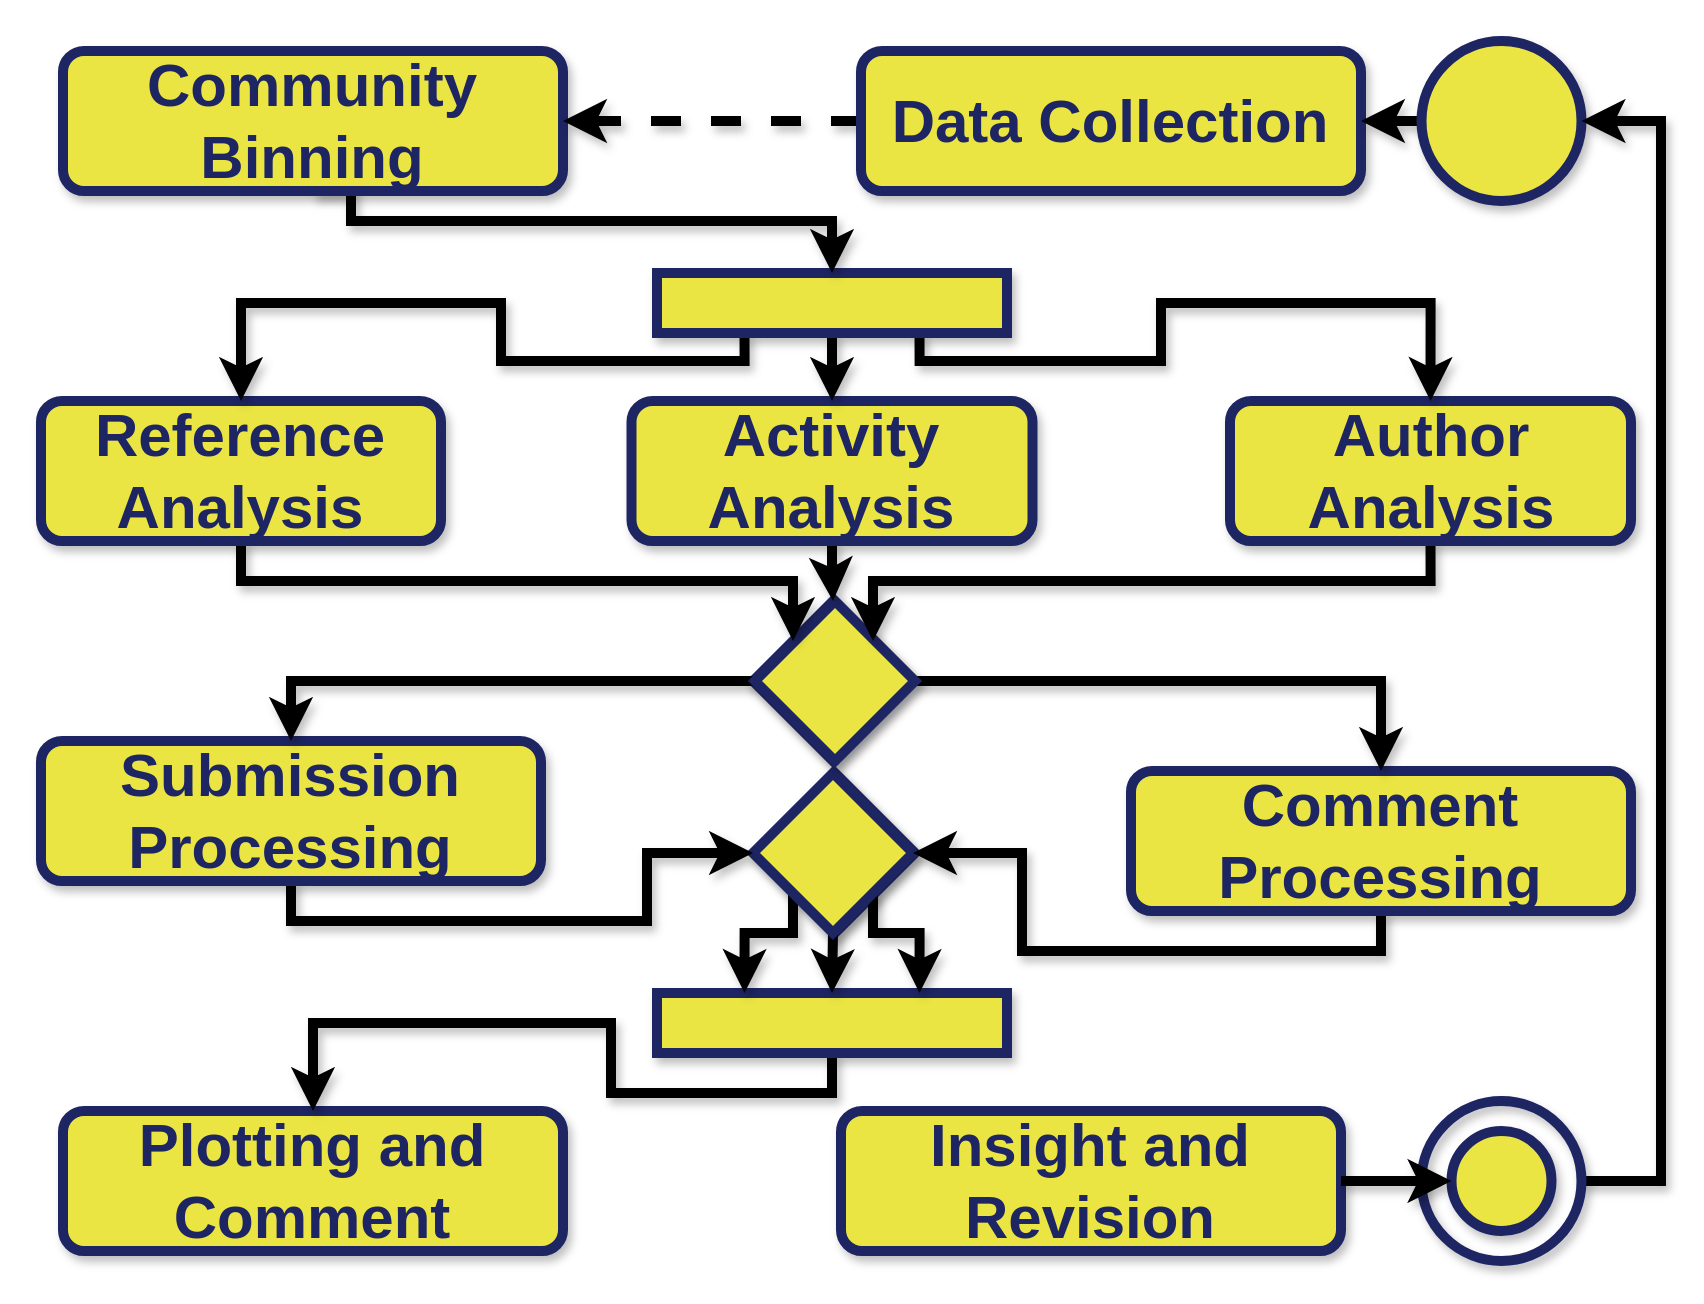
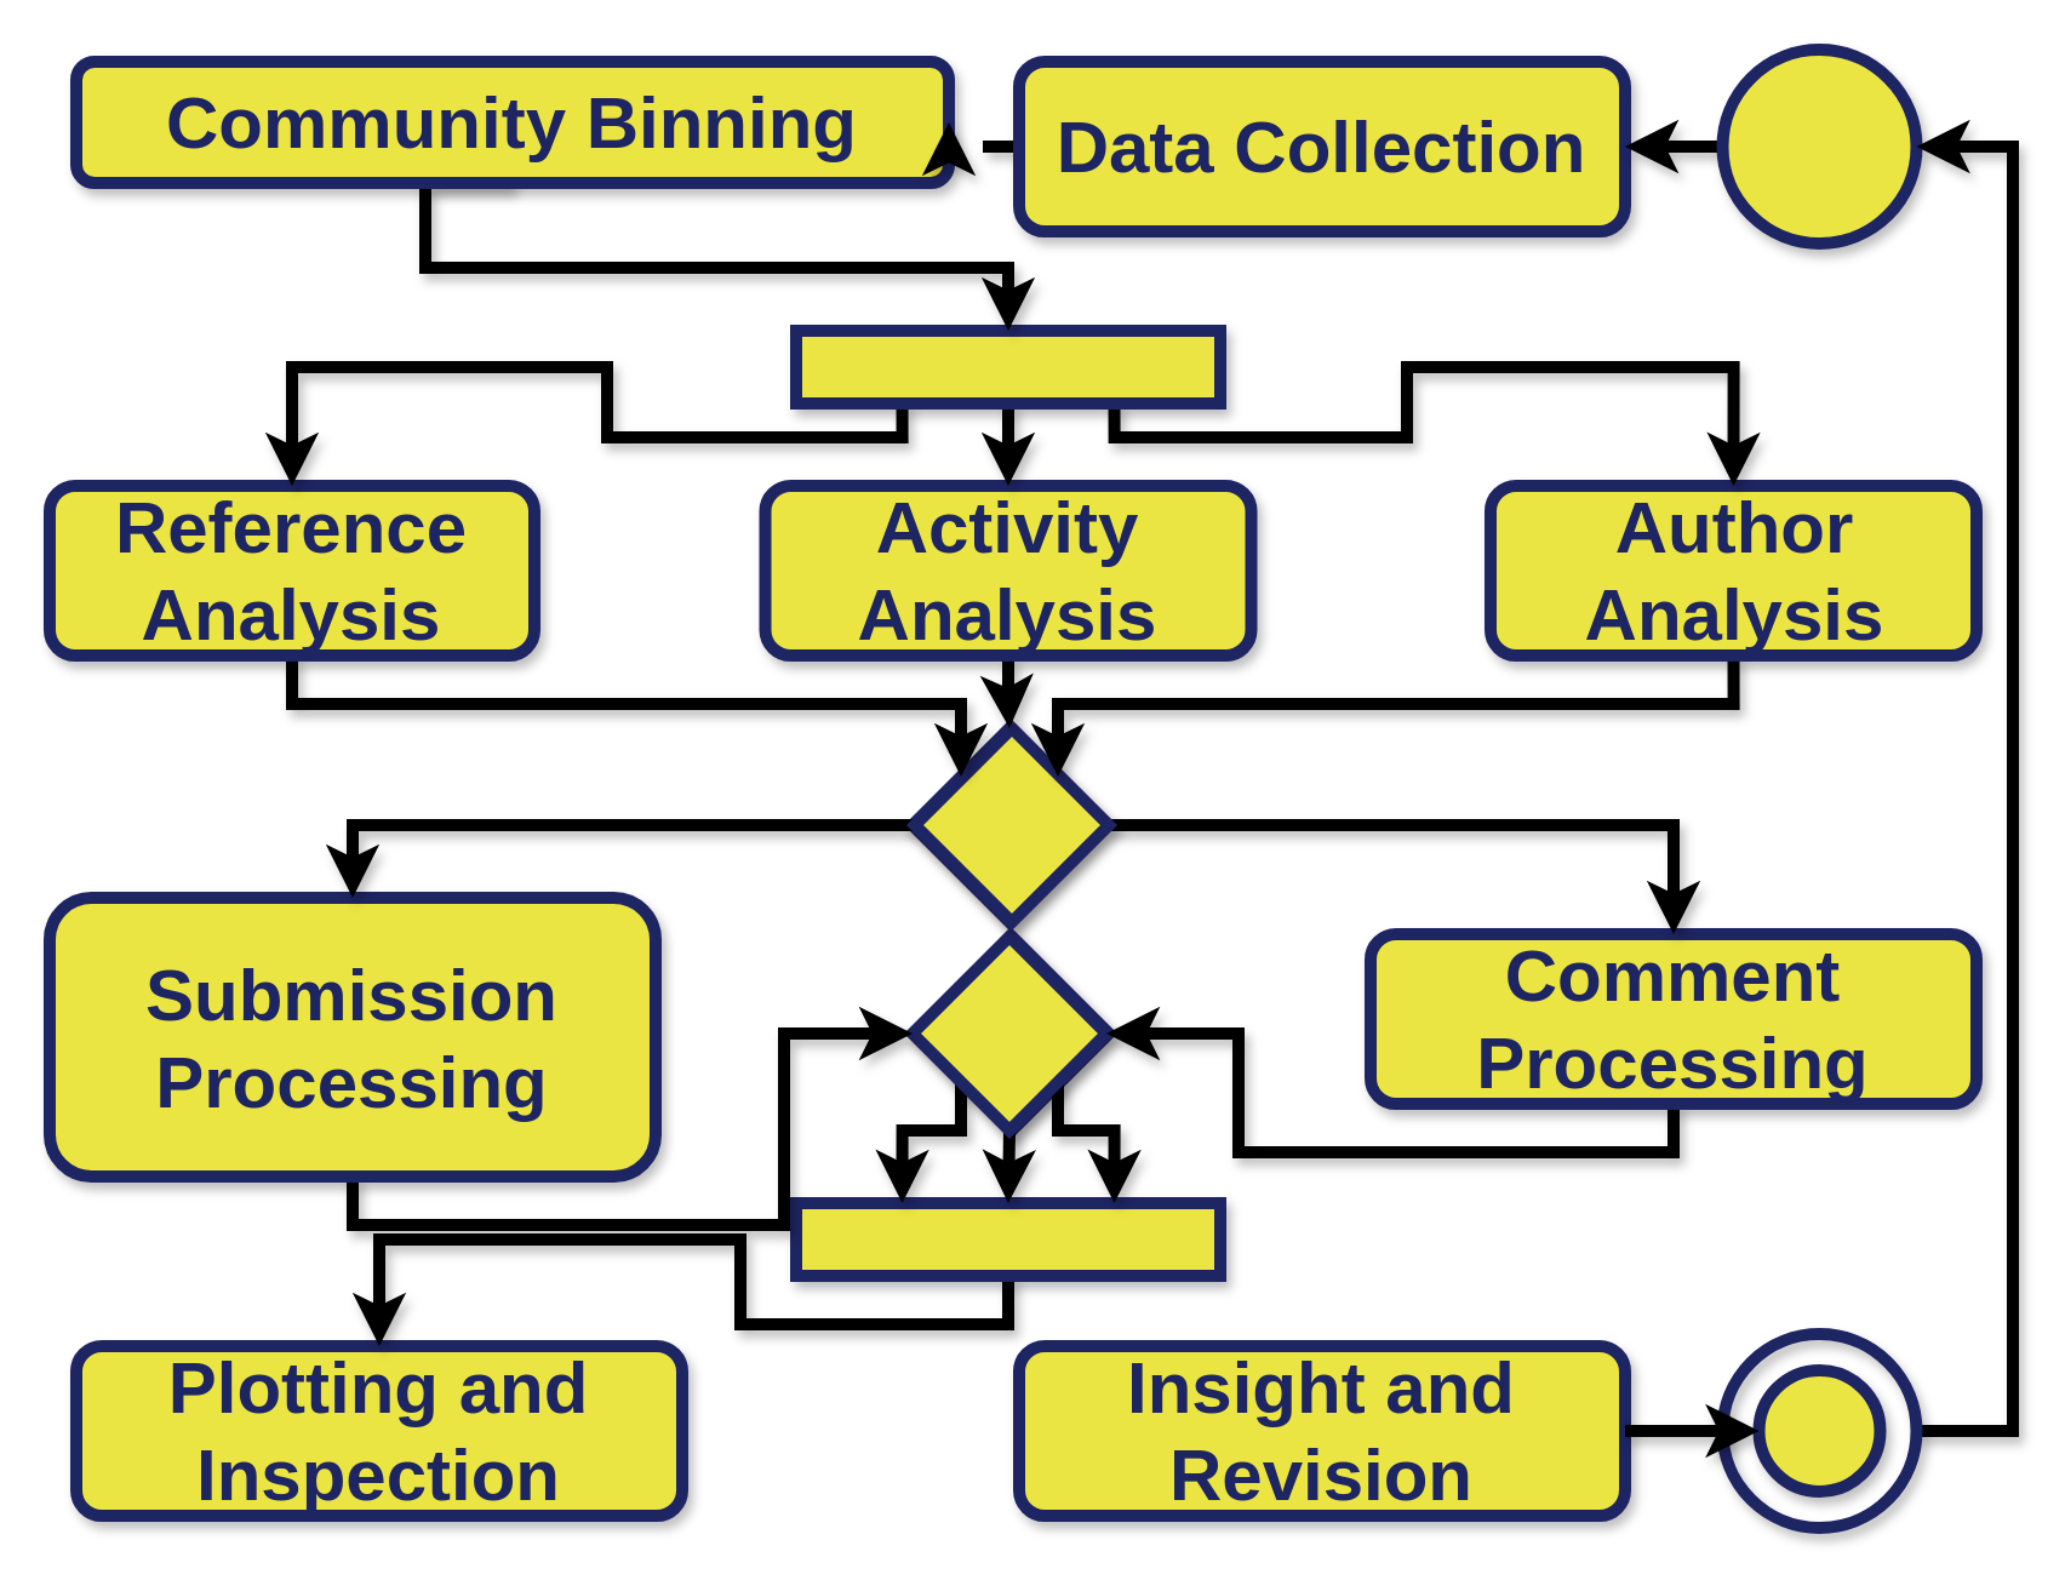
- <mxCell id="31" value="&lt;font color=&quot;#1e2563&quot; size=&quot;1&quot;&gt;&lt;b style=&quot;font-size: 30px&quot;&gt;Community Binning&lt;/b&gt;&lt;/font&gt;" style="rounded=1;whiteSpace=wrap;html=1;strokeWidth=5;fillColor=#EBE543;strokeColor=#1E2563;align=center;shadow=1;sketch=0;" parent="1" vertex="1"><mxGeometry x="31" y="25" width="250" height="70" as="geometry" /></mxCell>
+ <mxCell id="31" value="&lt;font color=&quot;#1e2563&quot; size=&quot;1&quot;&gt;&lt;b style=&quot;font-size: 30px&quot;&gt;Community Binning&lt;/b&gt;&lt;/font&gt;" style="rounded=1;whiteSpace=wrap;html=1;strokeWidth=5;fillColor=#EBE543;strokeColor=#1E2563;align=center;shadow=1;sketch=0;" parent="1" vertex="1"><mxGeometry x="31" y="25" width="360" height="50" as="geometry" /></mxCell>
- <mxCell id="33" value="&lt;font color=&quot;#1e2563&quot; size=&quot;1&quot;&gt;&lt;b style=&quot;font-size: 30px&quot;&gt;Data Collection&lt;/b&gt;&lt;/font&gt;" style="rounded=1;whiteSpace=wrap;html=1;strokeWidth=5;fillColor=#EBE543;strokeColor=#1E2563;align=center;shadow=1;sketch=0;" parent="1" vertex="1"><mxGeometry x="430" y="25" width="250" height="70" as="geometry" /></mxCell>
+ <mxCell id="33" value="&lt;font color=&quot;#1e2563&quot; size=&quot;1&quot;&gt;&lt;b style=&quot;font-size: 30px&quot;&gt;Data Collection&lt;/b&gt;&lt;/font&gt;" style="rounded=1;whiteSpace=wrap;html=1;strokeWidth=5;fillColor=#EBE543;strokeColor=#1E2563;align=center;shadow=1;sketch=0;" parent="1" vertex="1"><mxGeometry x="420" y="25" width="250" height="70" as="geometry" /></mxCell>
- <mxCell id="15" value="&lt;font color=&quot;#1e2563&quot;&gt;&lt;span style=&quot;font-size: 30px&quot;&gt;&lt;b&gt;Submission Processing&lt;/b&gt;&lt;/span&gt;&lt;/font&gt;" style="rounded=1;whiteSpace=wrap;html=1;strokeWidth=5;fillColor=#EBE543;strokeColor=#1E2563;align=center;shadow=1;sketch=0;" parent="1" vertex="1"><mxGeometry x="20" y="370" width="250" height="70" as="geometry" /></mxCell>
+ <mxCell id="15" value="&lt;font color=&quot;#1e2563&quot;&gt;&lt;span style=&quot;font-size: 30px&quot;&gt;&lt;b&gt;Submission Processing&lt;/b&gt;&lt;/span&gt;&lt;/font&gt;" style="rounded=1;whiteSpace=wrap;html=1;strokeWidth=5;fillColor=#EBE543;strokeColor=#1E2563;align=center;shadow=1;sketch=0;" parent="1" vertex="1"><mxGeometry x="20" y="370" width="250" height="115" as="geometry" /></mxCell>
- <mxCell id="6" value="&lt;font color=&quot;#1e2563&quot;&gt;&lt;span style=&quot;font-size: 30px&quot;&gt;&lt;b&gt;Plotting and Comment&lt;/b&gt;&lt;/span&gt;&lt;/font&gt;" style="rounded=1;whiteSpace=wrap;html=1;strokeWidth=5;fillColor=#EBE543;strokeColor=#1E2563;align=center;shadow=1;sketch=0;" parent="1" vertex="1"><mxGeometry x="31" y="555" width="250" height="70" as="geometry" /></mxCell>
+ <mxCell id="6" value="&lt;font color=&quot;#1e2563&quot;&gt;&lt;span style=&quot;font-size: 30px&quot;&gt;&lt;b&gt;Plotting and Inspection&lt;/b&gt;&lt;/span&gt;&lt;/font&gt;" style="rounded=1;whiteSpace=wrap;html=1;strokeWidth=5;fillColor=#EBE543;strokeColor=#1E2563;align=center;shadow=1;sketch=0;" parent="1" vertex="1"><mxGeometry x="31" y="555" width="250" height="70" as="geometry" /></mxCell>
